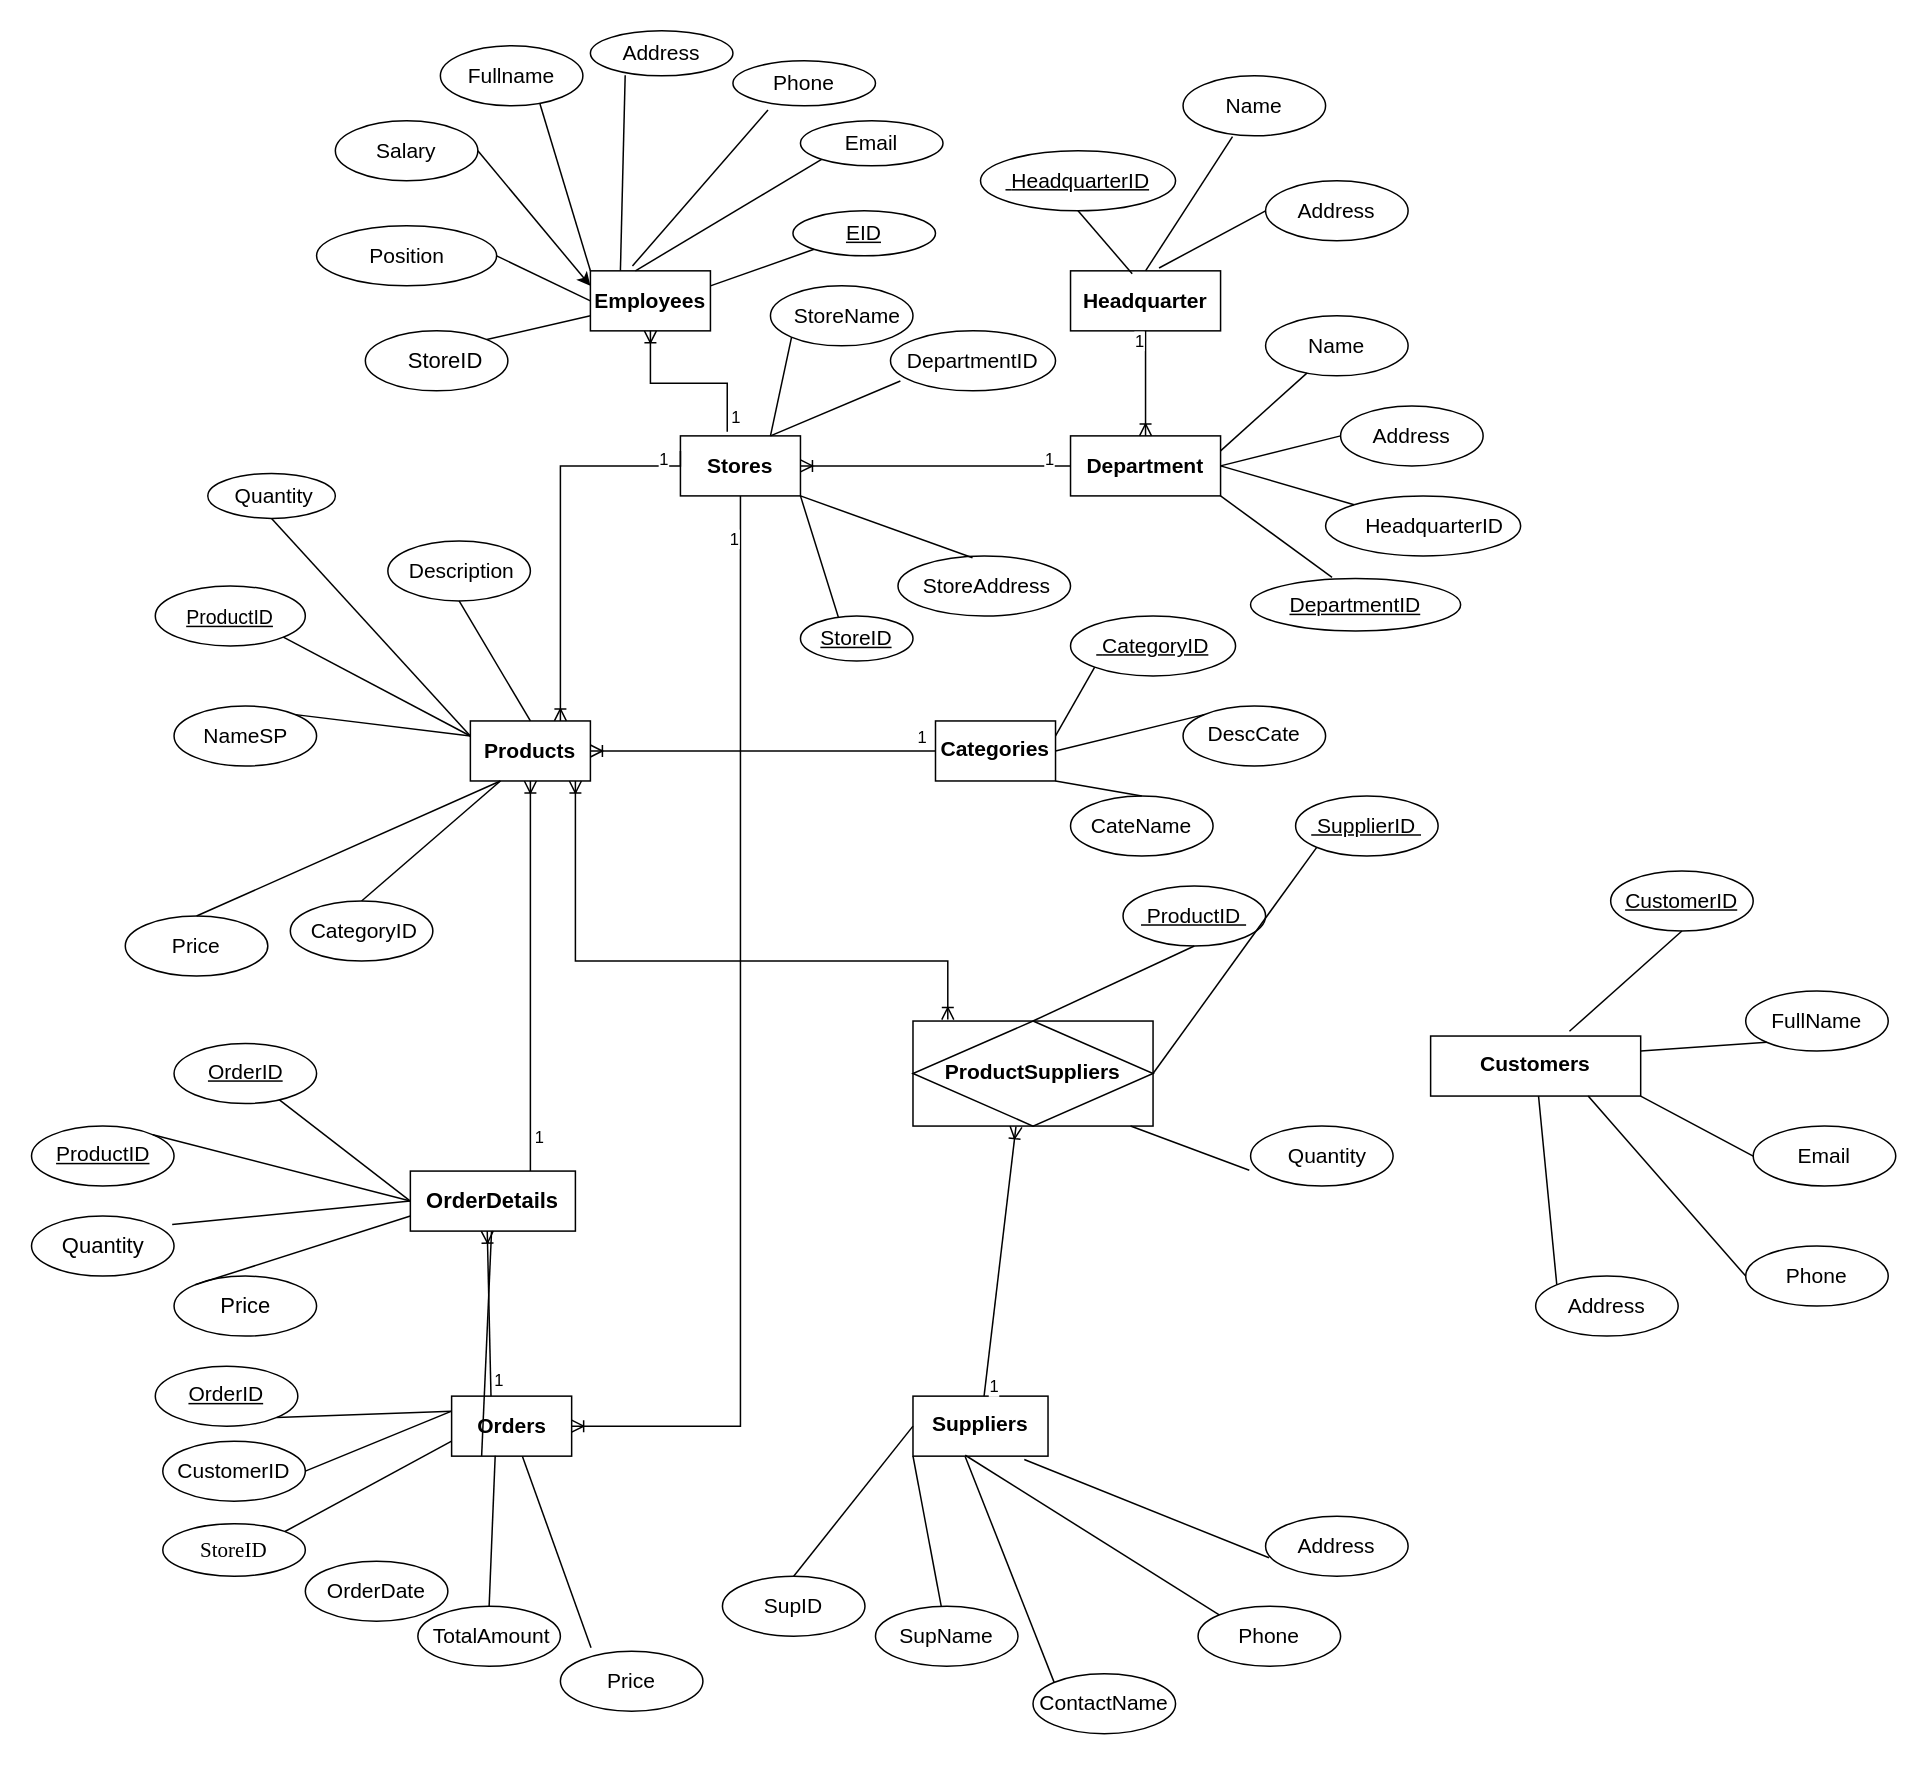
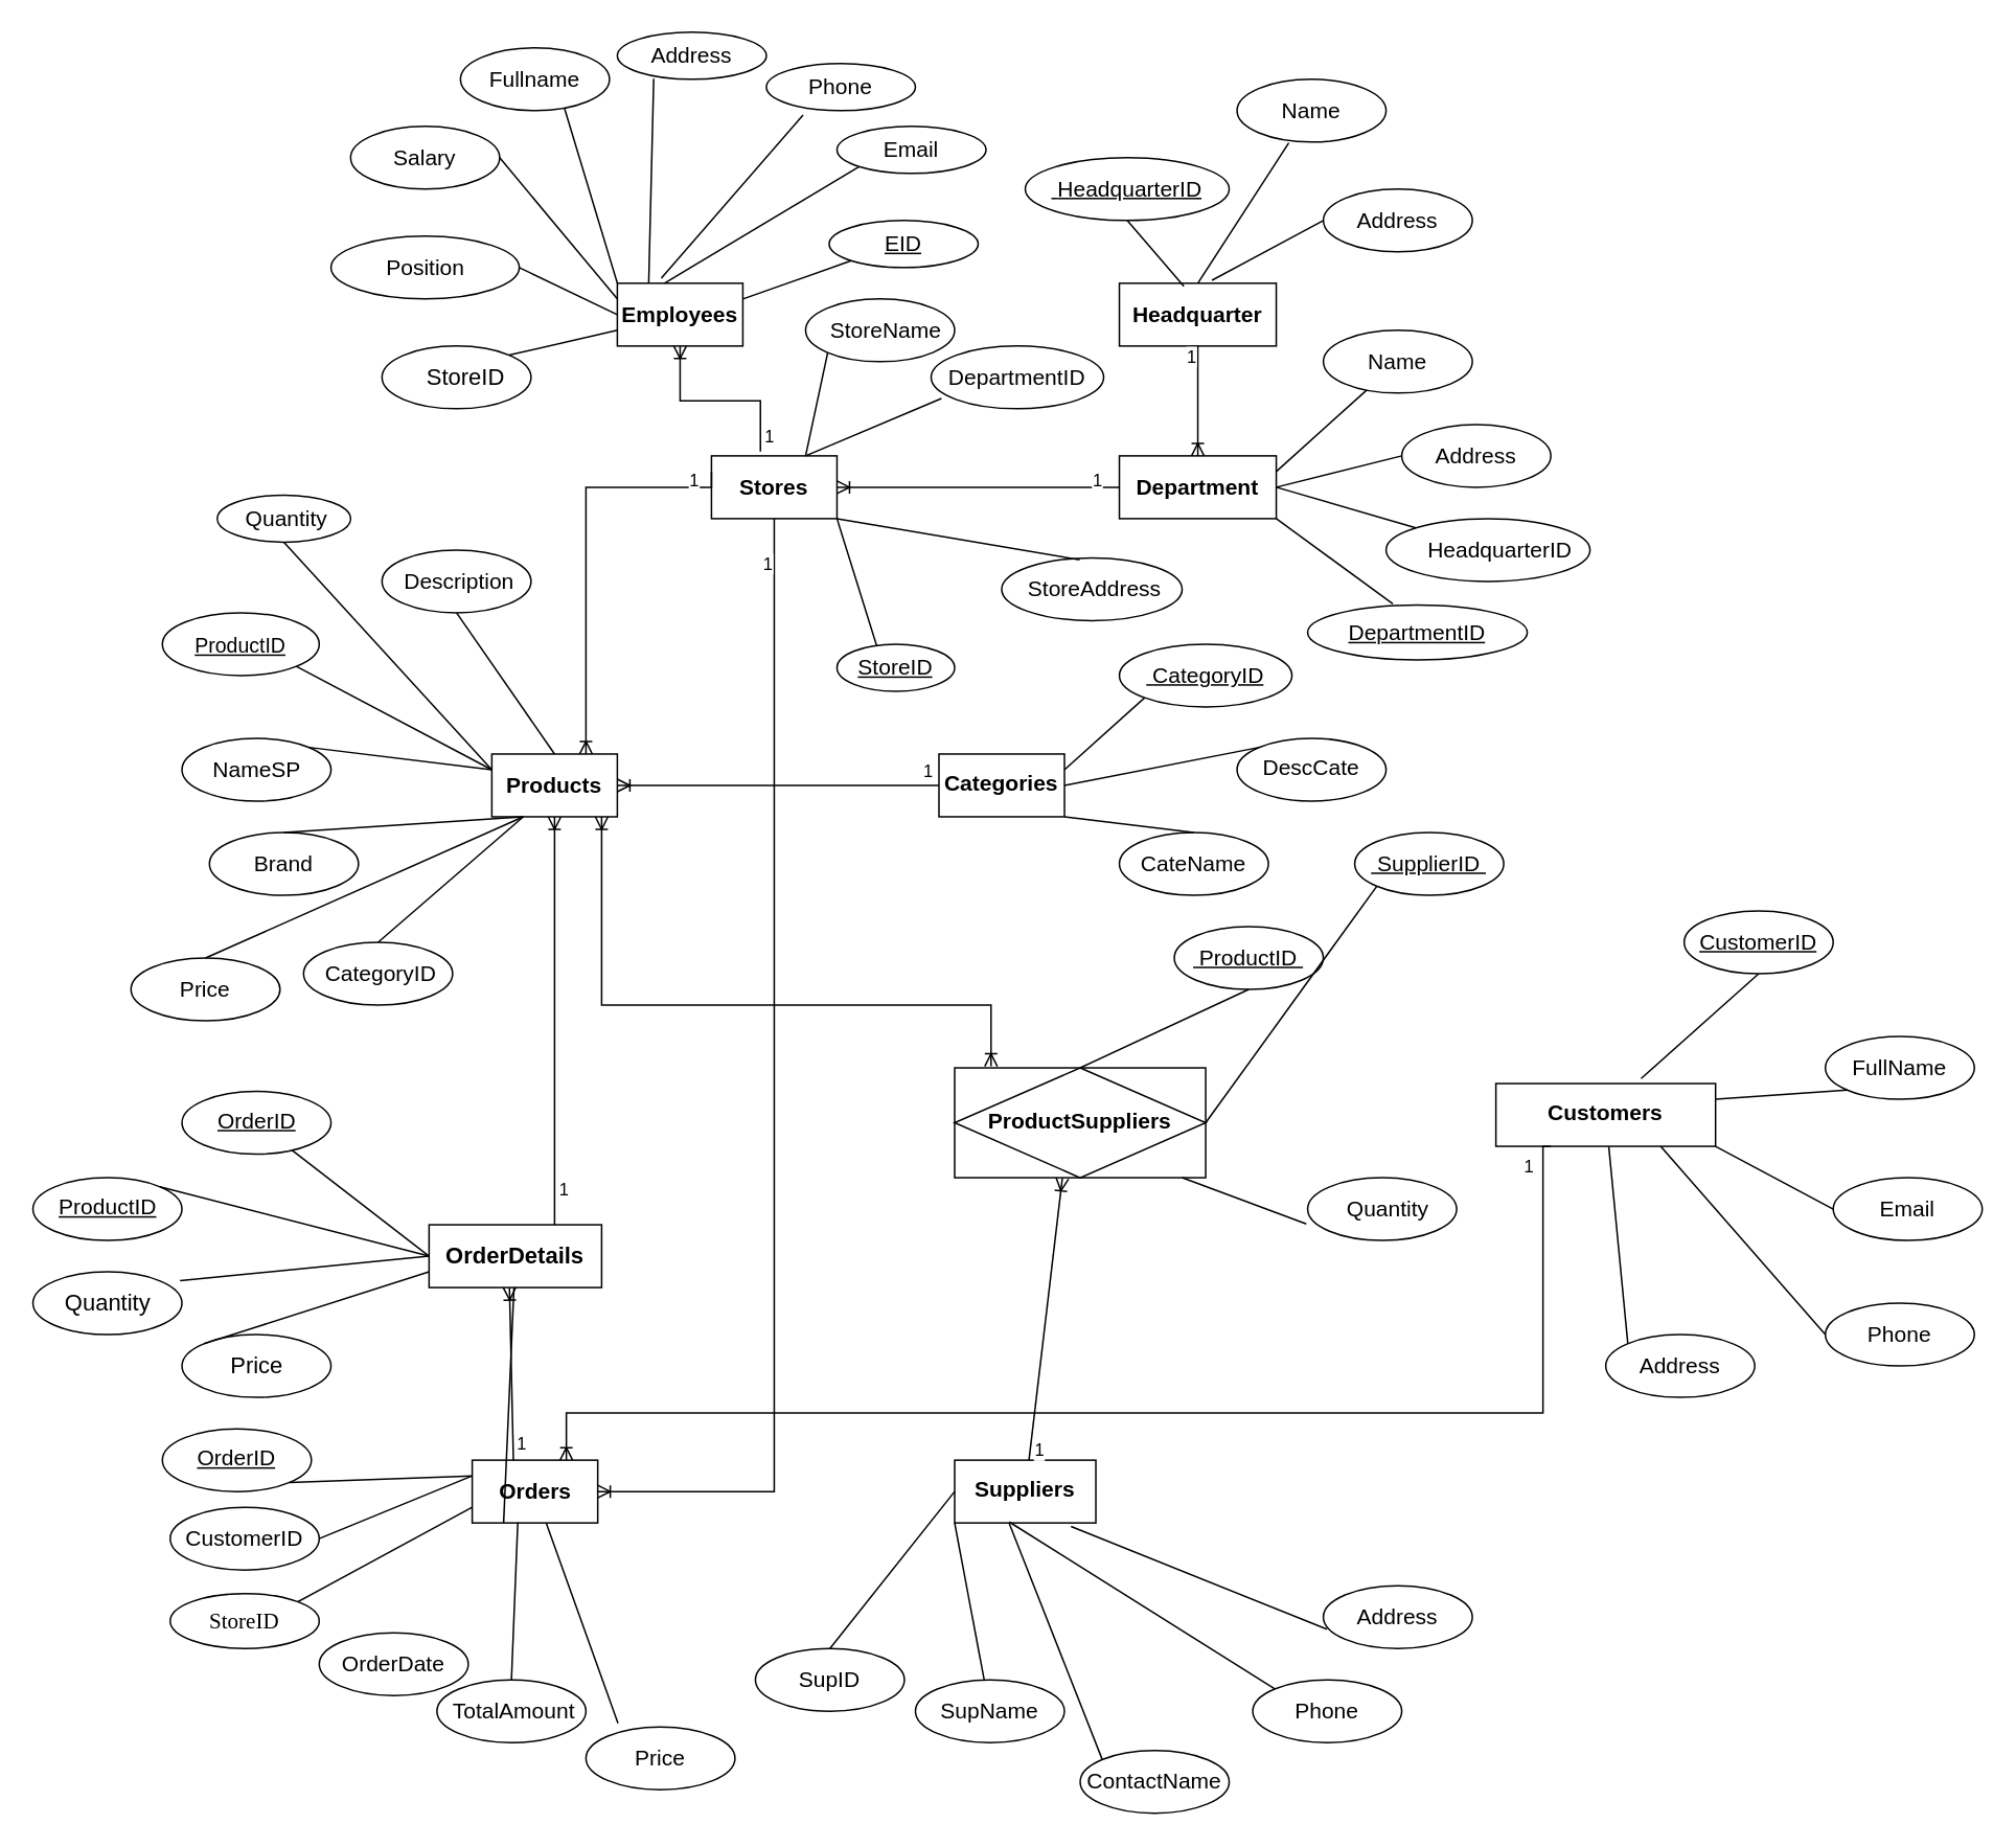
- <mxCell id="42" value="" style="endArrow=classic;html=1;rounded=0;exitX=1;exitY=0.5;exitDx=0;exitDy=0;entryX=0;entryY=0.25;entryDx=0;entryDy=0;" parent="1" source="33" target="28" edge="1"><mxGeometry width="50" height="50" relative="1" as="geometry"><mxPoint x="369" y="79" as="sourcePoint" /><mxPoint x="403" y="190" as="targetPoint" /></mxGeometry></mxCell>
+ <mxCell id="42" value="" style="endArrow=none;html=1;rounded=0;exitX=1;exitY=0.5;exitDx=0;exitDy=0;entryX=0;entryY=0.25;entryDx=0;entryDy=0;" parent="1" source="33" target="28" edge="1"><mxGeometry width="50" height="50" relative="1" as="geometry"><mxPoint x="369" y="79" as="sourcePoint" /><mxPoint x="403" y="190" as="targetPoint" /></mxGeometry></mxCell>
- <mxCell id="8" value="&lt;p style=&quot;font-size: 14px;&quot; data-pm-slice=&quot;1 1 [&amp;quot;tiptapChildEditor&amp;quot;,{&amp;quot;id&amp;quot;:&amp;quot;83cdc2e0-cb7b-4bc7-8b36-16368decbab3&amp;quot;,&amp;quot;entityid&amp;quot;:&amp;quot;&amp;quot;,&amp;quot;shapeId&amp;quot;:&amp;quot;2arIjS8LSpn&amp;quot;,&amp;quot;textId&amp;quot;:&amp;quot;SPdfIw4AN7d&amp;quot;}]&quot; dir=&quot;ltr&quot;&gt;&lt;span style=&quot;&quot;&gt;&amp;nbsp;&lt;/span&gt;&lt;span style=&quot;&quot;&gt;Description&lt;/span&gt;&lt;/p&gt;" style="ellipse;whiteSpace=wrap;html=1;" parent="1" vertex="1"><mxGeometry x="258" y="360" width="95" height="40" as="geometry" /></mxCell>
+ <mxCell id="8" value="&lt;p style=&quot;font-size: 14px;&quot; data-pm-slice=&quot;1 1 [&amp;quot;tiptapChildEditor&amp;quot;,{&amp;quot;id&amp;quot;:&amp;quot;83cdc2e0-cb7b-4bc7-8b36-16368decbab3&amp;quot;,&amp;quot;entityid&amp;quot;:&amp;quot;&amp;quot;,&amp;quot;shapeId&amp;quot;:&amp;quot;2arIjS8LSpn&amp;quot;,&amp;quot;textId&amp;quot;:&amp;quot;SPdfIw4AN7d&amp;quot;}]&quot; dir=&quot;ltr&quot;&gt;&lt;span style=&quot;&quot;&gt;&amp;nbsp;&lt;/span&gt;&lt;span style=&quot;&quot;&gt;Description&lt;/span&gt;&lt;/p&gt;" style="ellipse;whiteSpace=wrap;html=1;" parent="1" vertex="1"><mxGeometry x="243" y="350" width="95" height="40" as="geometry" /></mxCell>
- <mxCell id="21" value="&lt;p style=&quot;font-size: 14px;&quot; data-pm-slice=&quot;1 1 [&amp;quot;tiptapChildEditor&amp;quot;,{&amp;quot;id&amp;quot;:&amp;quot;ded667f5-e131-4e3e-be0a-4265d150950b&amp;quot;,&amp;quot;entityid&amp;quot;:&amp;quot;&amp;quot;,&amp;quot;shapeId&amp;quot;:&amp;quot;Fh7PjkLS706&amp;quot;,&amp;quot;textId&amp;quot;:&amp;quot;SPdfIw4AN7d&amp;quot;}]&quot; dir=&quot;ltr&quot;&gt;&lt;span style=&quot;&quot;&gt;&amp;nbsp;&lt;/span&gt;&lt;span style=&quot;&quot;&gt;StoreAddress&lt;/span&gt;&lt;/p&gt;" style="ellipse;whiteSpace=wrap;html=1;" parent="1" vertex="1"><mxGeometry x="598" y="370" width="115" height="40" as="geometry" /></mxCell>
+ <mxCell id="21" value="&lt;p style=&quot;font-size: 14px;&quot; data-pm-slice=&quot;1 1 [&amp;quot;tiptapChildEditor&amp;quot;,{&amp;quot;id&amp;quot;:&amp;quot;ded667f5-e131-4e3e-be0a-4265d150950b&amp;quot;,&amp;quot;entityid&amp;quot;:&amp;quot;&amp;quot;,&amp;quot;shapeId&amp;quot;:&amp;quot;Fh7PjkLS706&amp;quot;,&amp;quot;textId&amp;quot;:&amp;quot;SPdfIw4AN7d&amp;quot;}]&quot; dir=&quot;ltr&quot;&gt;&lt;span style=&quot;&quot;&gt;&amp;nbsp;&lt;/span&gt;&lt;span style=&quot;&quot;&gt;StoreAddress&lt;/span&gt;&lt;/p&gt;" style="ellipse;whiteSpace=wrap;html=1;" parent="1" vertex="1"><mxGeometry x="638" y="355" width="115" height="40" as="geometry" /></mxCell>
- <mxCell id="67" value="&lt;b&gt;&lt;span style=&quot;line-height: 115%;&quot;&gt;&lt;font style=&quot;font-size: 14px;&quot;&gt;Categories&lt;/font&gt;&lt;/span&gt;&lt;/b&gt;" style="rounded=0;whiteSpace=wrap;html=1;" parent="1" vertex="1"><mxGeometry x="623" y="480" width="80" height="40" as="geometry" /></mxCell>
+ <mxCell id="67" value="&lt;b&gt;&lt;span style=&quot;line-height: 115%;&quot;&gt;&lt;font style=&quot;font-size: 14px;&quot;&gt;Categories&lt;/font&gt;&lt;/span&gt;&lt;/b&gt;" style="rounded=0;whiteSpace=wrap;html=1;" parent="1" vertex="1"><mxGeometry x="598" y="480" width="80" height="40" as="geometry" /></mxCell>
+ <mxCell id="12" value="" style="endArrow=none;html=1;rounded=0;exitX=0.5;exitY=0;exitDx=0;exitDy=0;entryX=0.25;entryY=1;entryDx=0;entryDy=0;" parent="1" source="6" target="2" edge="1"><mxGeometry width="50" height="50" relative="1" as="geometry"><mxPoint x="663" y="370" as="sourcePoint" /><mxPoint x="713" y="320" as="targetPoint" /></mxGeometry></mxCell>
+ <mxCell id="6" value="&lt;p data-pm-slice=&quot;1 1 [&amp;quot;tiptapChildEditor&amp;quot;,{&amp;quot;id&amp;quot;:&amp;quot;52f9f3e1-06c0-4ea7-8eb1-37e6da8c8c8c&amp;quot;,&amp;quot;entityid&amp;quot;:&amp;quot;&amp;quot;,&amp;quot;shapeId&amp;quot;:&amp;quot;hPccBOUV1R2&amp;quot;,&amp;quot;textId&amp;quot;:&amp;quot;SPdfIw4AN7d&amp;quot;}]&quot; dir=&quot;ltr&quot;&gt;&lt;span style=&quot;font-size: 14px;&quot;&gt;&lt;font style=&quot;&quot; face=&quot;Helvetica&quot;&gt;Brand&lt;/font&gt;&lt;/span&gt;&lt;/p&gt;" style="ellipse;whiteSpace=wrap;html=1;" parent="1" vertex="1"><mxGeometry x="133" y="530" width="95" height="40" as="geometry" /></mxCell>
+ <mxCell id="123" value="" style="fontSize=12;html=1;endArrow=ERoneToMany;rounded=0;strokeWidth=1;edgeStyle=orthogonalEdgeStyle;exitX=0.25;exitY=1;exitDx=0;exitDy=0;entryX=0.75;entryY=0;entryDx=0;entryDy=0;" parent="1" source="113" target="76" edge="1"><mxGeometry width="100" height="100" relative="1" as="geometry"><mxPoint x="983" y="750" as="sourcePoint" /><mxPoint x="361" y="920" as="targetPoint" /><Array as="points"><mxPoint x="983" y="730" /><mxPoint x="983" y="900" /><mxPoint x="360" y="900" /></Array></mxGeometry></mxCell>
+ <mxCell id="124" value="1" style="edgeLabel;html=1;align=center;verticalAlign=middle;resizable=0;points=[];" parent="123" vertex="1" connectable="0"><mxGeometry x="-0.829" y="-5" relative="1" as="geometry"><mxPoint x="-5" y="-54" as="offset" /></mxGeometry></mxCell>
